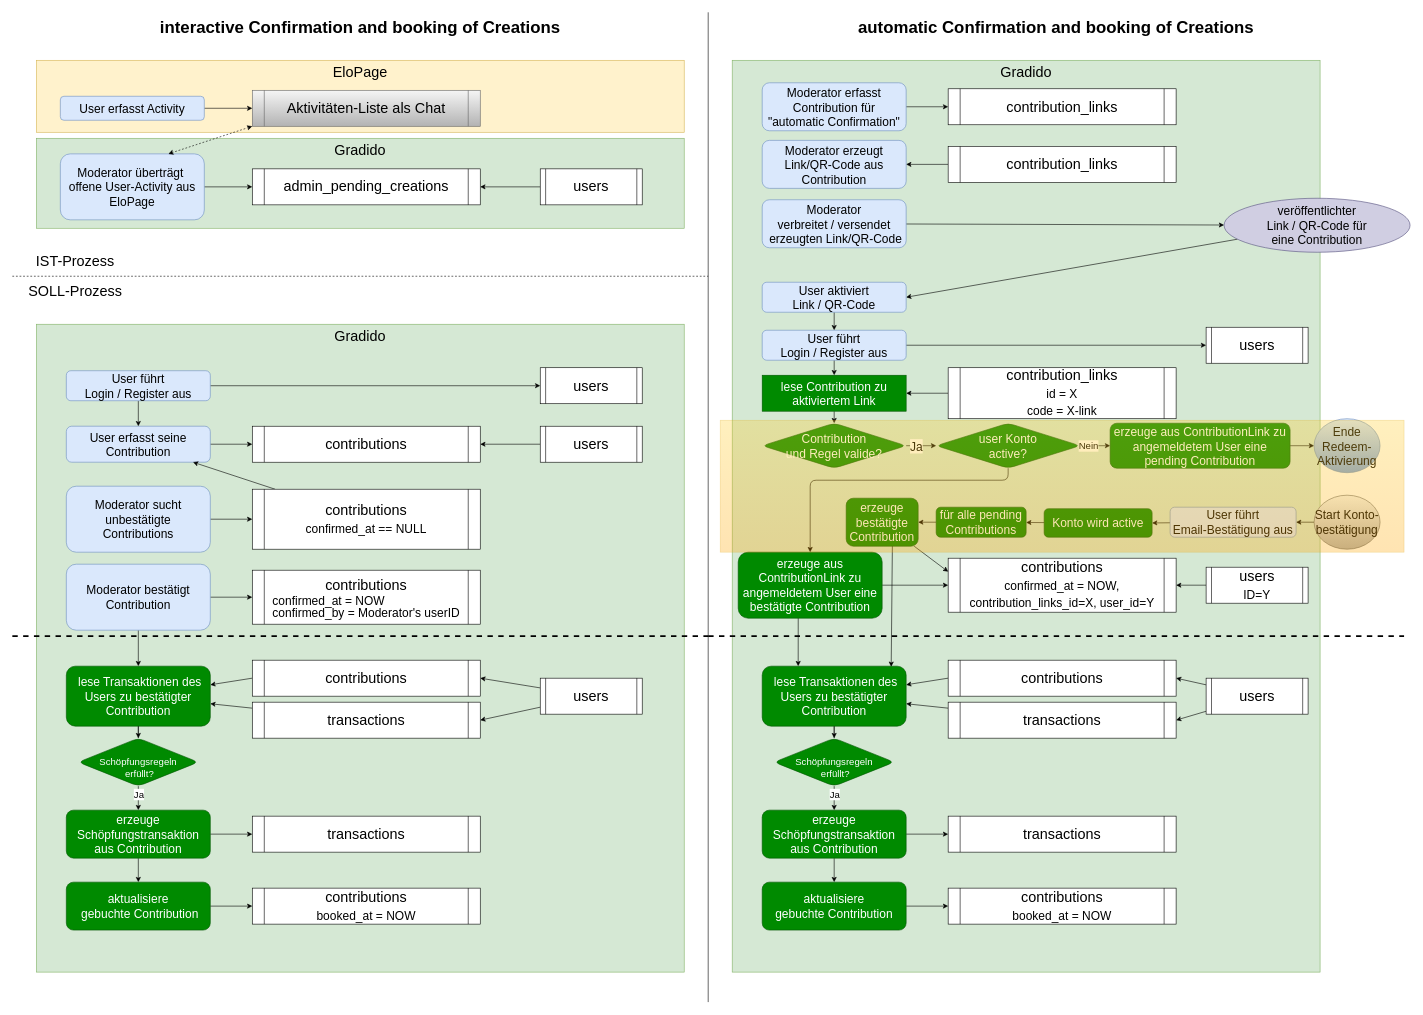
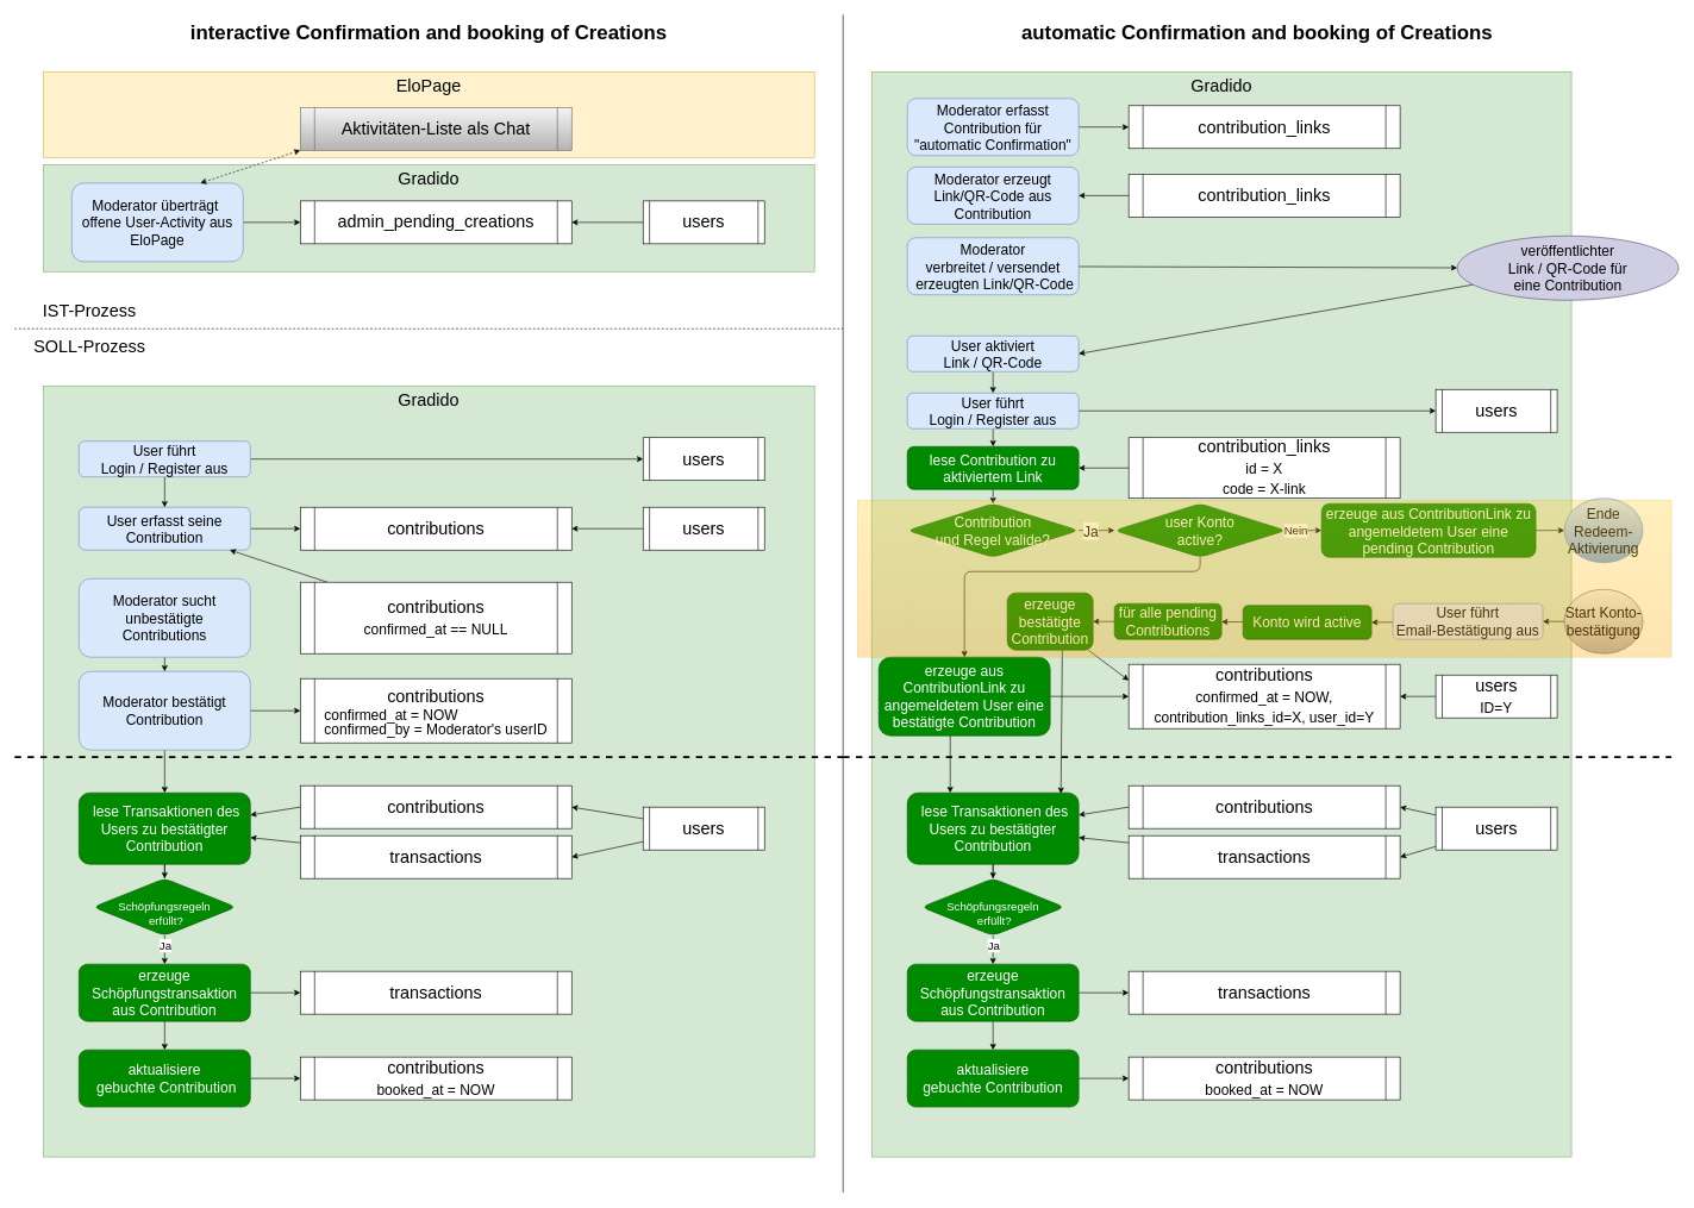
- <mxCell id="7" value="User erfasst Activity" style="rounded=1;whiteSpace=wrap;html=1;fontSize=20;fillColor=#dae8fc;strokeColor=#6c8ebf;" parent="1" vertex="1"><mxGeometry x="100" y="160" width="240" height="40" as="geometry" /></mxCell>
- <mxCell id="6" value="" style="edgeStyle=none;html=1;fontSize=14;" parent="1" source="7" target="43" edge="1"><mxGeometry relative="1" as="geometry" /></mxCell>
- <mxCell id="60" value="lese Contribution zu aktiviertem Link" style="whiteSpace=wrap;html=1;fontSize=20;fillColor=#008a00;strokeColor=#005700;fontColor=#ffffff;rounded=0;" parent="1" vertex="1"><mxGeometry x="1270" y="625" width="240" height="60" as="geometry" /></mxCell>
+ <mxCell id="60" value="lese Contribution zu aktiviertem Link" style="rounded=1;whiteSpace=wrap;html=1;fontSize=20;fillColor=#008a00;strokeColor=#005700;fontColor=#ffffff;" parent="1" vertex="1"><mxGeometry x="1270" y="625" width="240" height="60" as="geometry" /></mxCell>
- <mxCell id="23" value="" style="edgeStyle=none;html=1;fontSize=24;" parent="1" source="24" target="26" edge="1"><mxGeometry relative="1" as="geometry" /></mxCell>
+ <mxCell id="23" value="" style="edgeStyle=none;html=1;fontSize=24;" parent="1" source="24" target="29" edge="1"><mxGeometry relative="1" as="geometry" /></mxCell>
